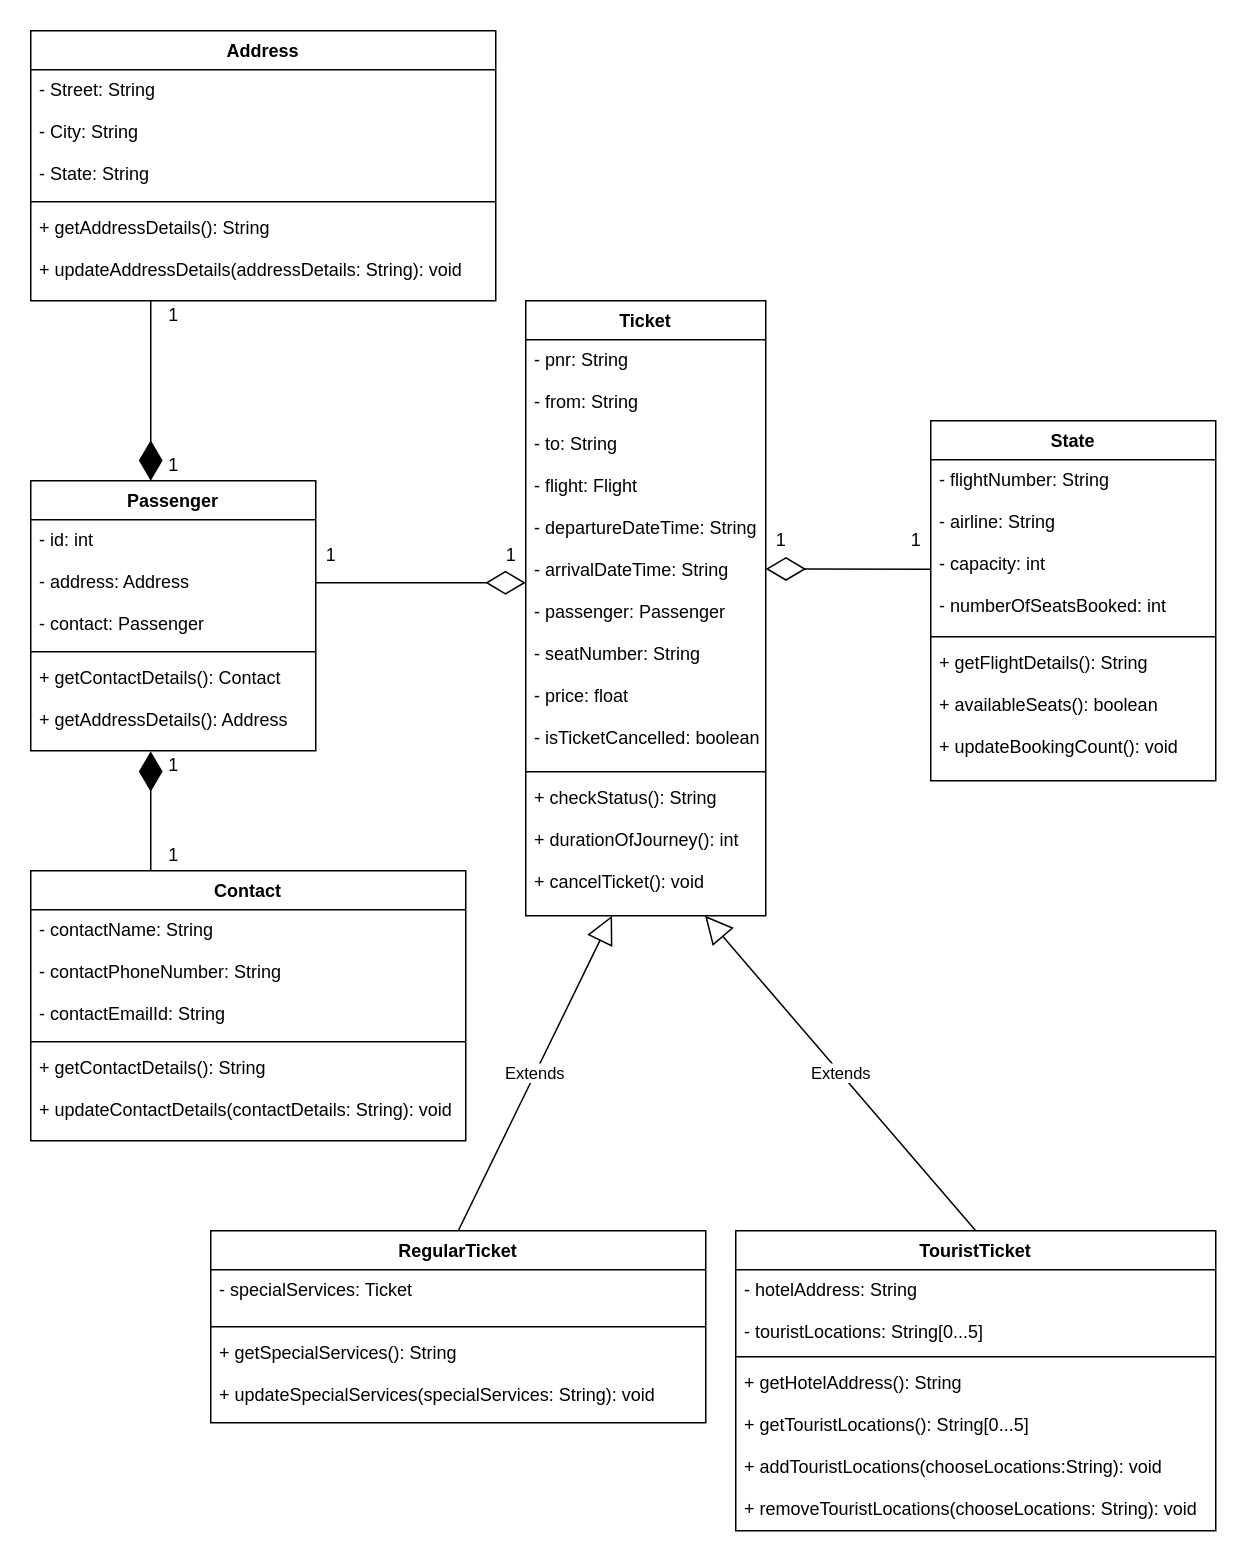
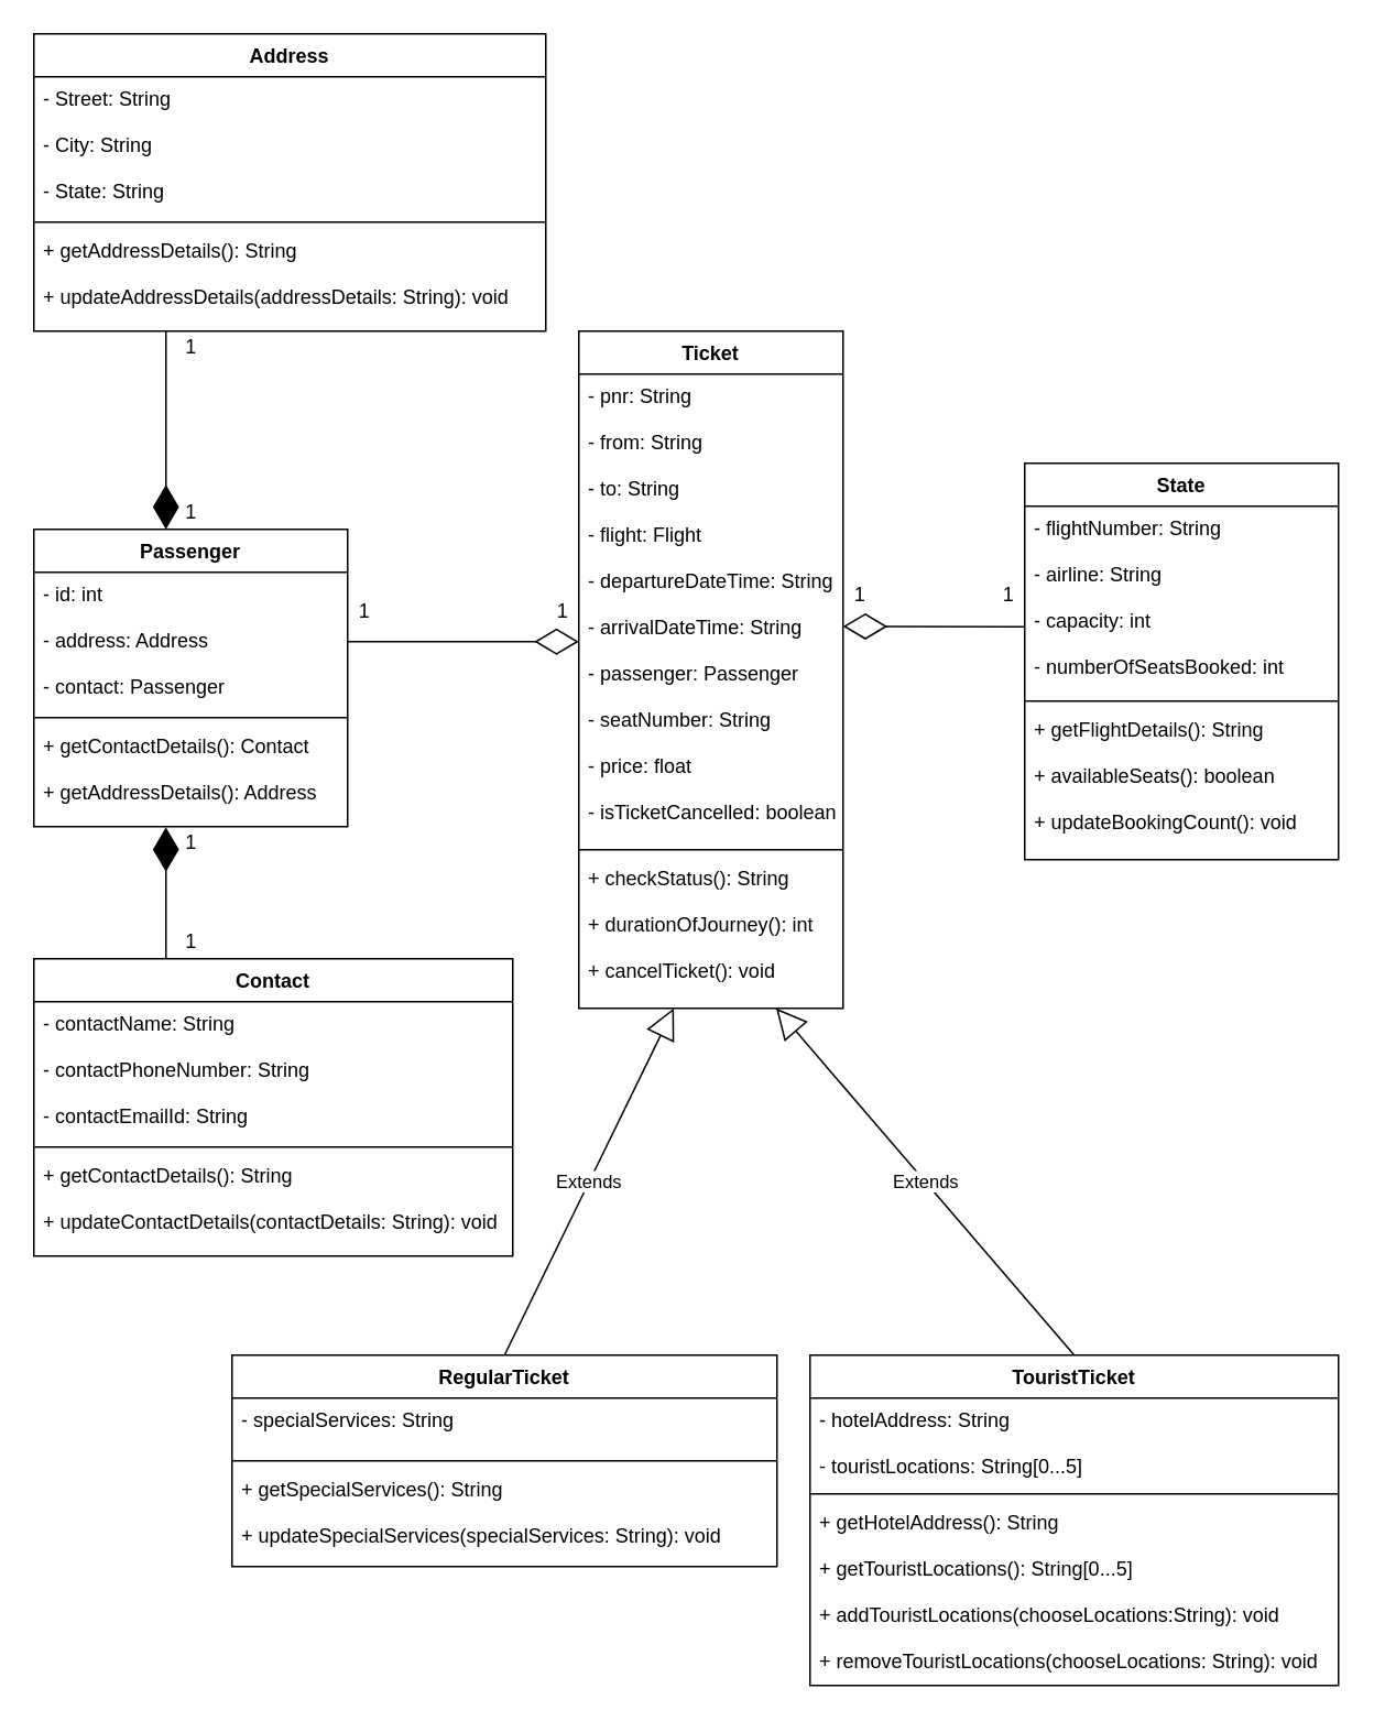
- <mxCell id="7" value="- specialServices: Ticket" style="text;strokeColor=none;fillColor=none;align=left;verticalAlign=top;spacingLeft=4;spacingRight=4;overflow=hidden;rotatable=0;points=[[0,0.5],[1,0.5]];portConstraint=eastwest;" parent="6" vertex="1"><mxGeometry y="26" width="330" height="34" as="geometry" /></mxCell>
+ <mxCell id="7" value="- specialServices: String" style="text;strokeColor=none;fillColor=none;align=left;verticalAlign=top;spacingLeft=4;spacingRight=4;overflow=hidden;rotatable=0;points=[[0,0.5],[1,0.5]];portConstraint=eastwest;" parent="6" vertex="1"><mxGeometry y="26" width="330" height="34" as="geometry" /></mxCell>
